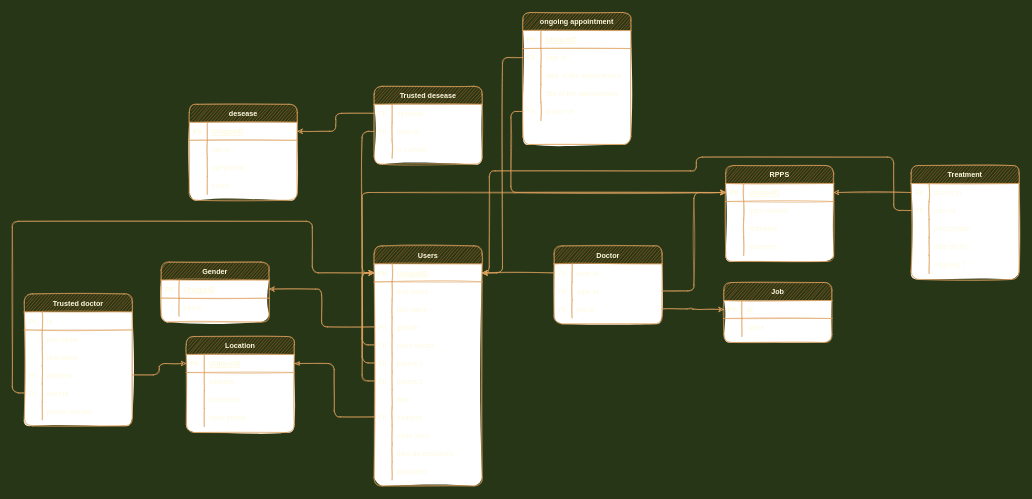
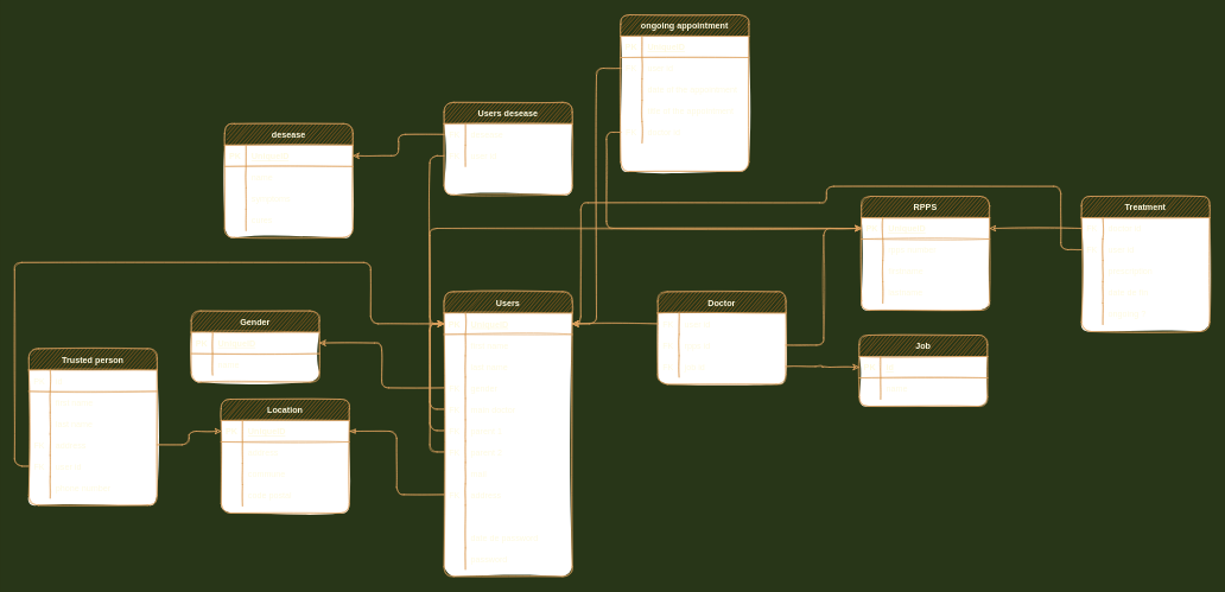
- <mxCell id="91" value="Trusted desease" style="shape=table;startSize=30;container=1;collapsible=1;childLayout=tableLayout;fixedRows=1;rowLines=0;fontStyle=1;align=center;resizeLast=1;fillColor=#BC6C25;strokeColor=#DDA15E;fontColor=#FEFAE0;sketch=1;rounded=1;swimlaneFillColor=default;" parent="1" vertex="1"><mxGeometry x="623" y="143" width="180" height="130.0" as="geometry" /></mxCell>
+ <mxCell id="91" value="Users desease" style="shape=table;startSize=30;container=1;collapsible=1;childLayout=tableLayout;fixedRows=1;rowLines=0;fontStyle=1;align=center;resizeLast=1;fillColor=#BC6C25;strokeColor=#DDA15E;fontColor=#FEFAE0;sketch=1;rounded=1;swimlaneFillColor=default;" parent="1" vertex="1"><mxGeometry x="623" y="143" width="180" height="130.0" as="geometry" /></mxCell>
- <mxCell id="100" value="is current" style="shape=partialRectangle;connectable=0;fillColor=none;top=0;left=0;bottom=0;right=0;align=left;spacingLeft=6;overflow=hidden;strokeColor=#DDA15E;fontColor=#FEFAE0;sketch=1;rounded=1;" parent="98" vertex="1"><mxGeometry x="30" width="150" height="30" as="geometry"><mxRectangle width="150" height="30" as="alternateBounds" /></mxGeometry></mxCell>
- <mxCell id="159" value="Trusted doctor" style="shape=table;startSize=30;container=1;collapsible=1;childLayout=tableLayout;fixedRows=1;rowLines=0;fontStyle=1;align=center;resizeLast=1;fillColor=#BC6C25;strokeColor=#DDA15E;fontColor=#FEFAE0;sketch=1;rounded=1;swimlaneFillColor=default;" parent="1" vertex="1"><mxGeometry x="40" y="489" width="180" height="219.947" as="geometry" /></mxCell>
+ <mxCell id="159" value="Trusted person" style="shape=table;startSize=30;container=1;collapsible=1;childLayout=tableLayout;fixedRows=1;rowLines=0;fontStyle=1;align=center;resizeLast=1;fillColor=#BC6C25;strokeColor=#DDA15E;fontColor=#FEFAE0;sketch=1;rounded=1;swimlaneFillColor=default;" parent="1" vertex="1"><mxGeometry x="40" y="489" width="180" height="219.947" as="geometry" /></mxCell>
- <mxCell id="41" value="code sécu" style="shape=partialRectangle;connectable=0;fillColor=none;top=0;left=0;bottom=0;right=0;align=left;spacingLeft=6;overflow=hidden;strokeColor=#DDA15E;fontColor=#FEFAE0;sketch=1;rounded=1;" parent="39" vertex="1"><mxGeometry x="30" width="150" height="30" as="geometry"><mxRectangle width="150" height="30" as="alternateBounds" /></mxGeometry></mxCell>
